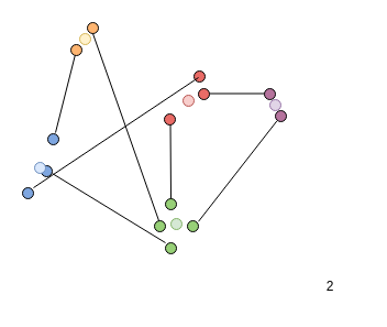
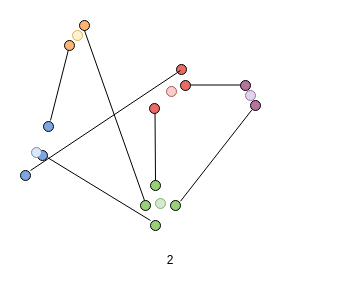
- <mxCell id="31" value="2" style="text;html=1;strokeColor=none;fillColor=none;align=center;verticalAlign=middle;whiteSpace=wrap;rounded=0;" vertex="1" parent="1"><mxGeometry x="270" y="245" width="60" height="30" as="geometry" /></mxCell>
+ <mxCell id="31" value="2" style="text;html=1;strokeColor=none;fillColor=none;align=center;verticalAlign=middle;whiteSpace=wrap;rounded=0;" vertex="1" parent="1"><mxGeometry x="140" y="245" width="60" height="30" as="geometry" /></mxCell>
